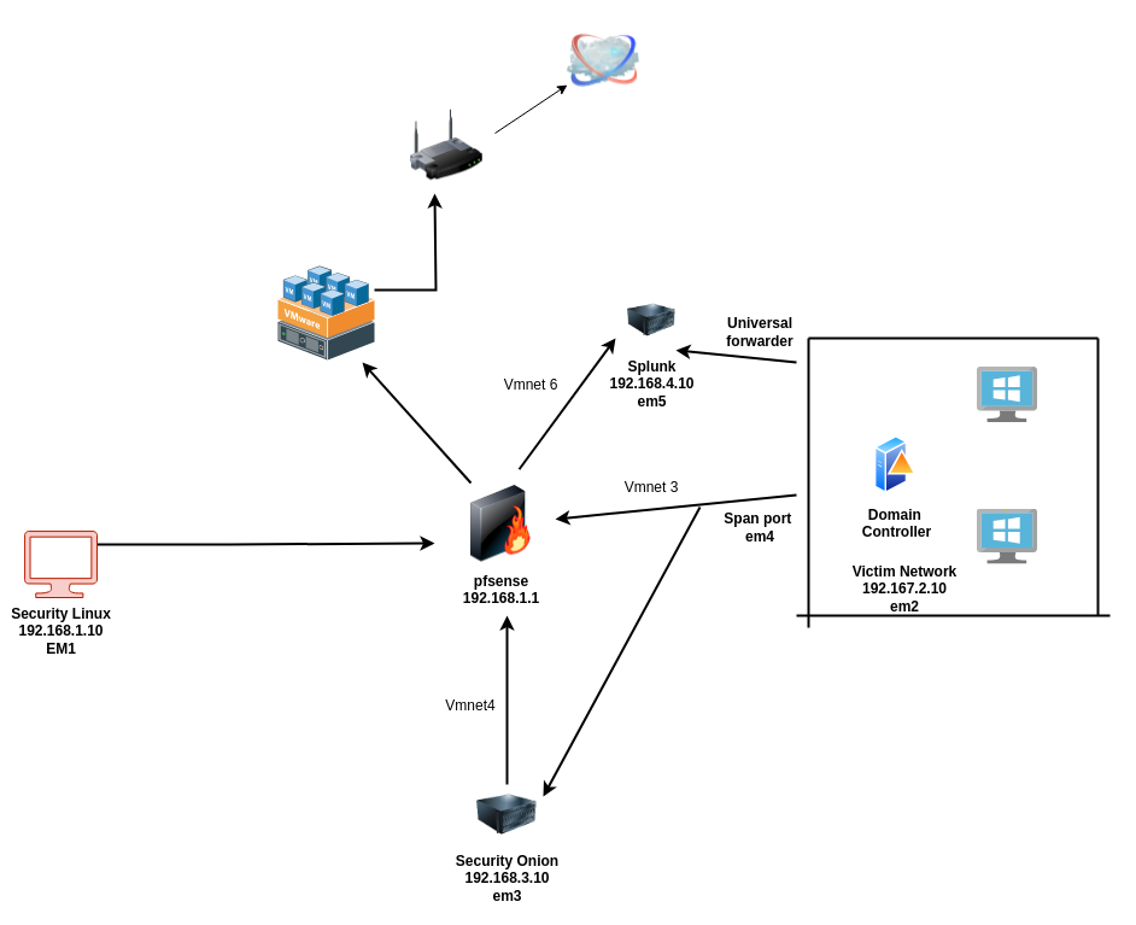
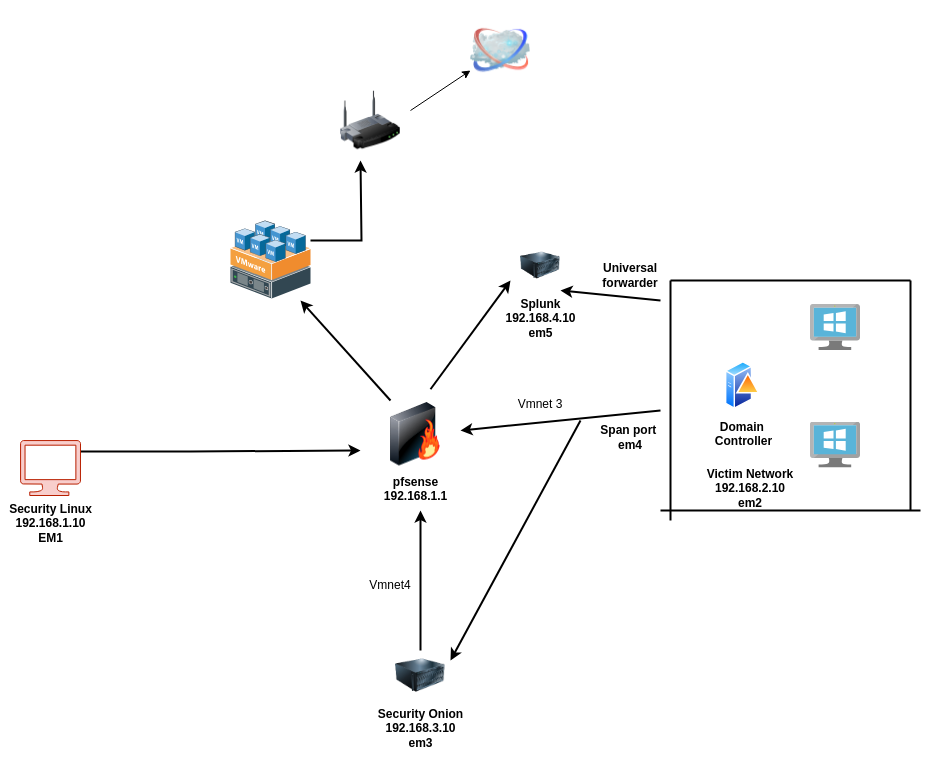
- <mxCell id="30" value="Vmnet 6" style="text;html=1;align=center;verticalAlign=middle;whiteSpace=wrap;rounded=0;" vertex="1" parent="1"><mxGeometry x="410" y="304" width="60" height="30" as="geometry" /></mxCell>
- <mxCell id="27" value="&lt;b&gt;Victim Network&lt;/b&gt;&lt;div&gt;&lt;b&gt;192.167.2.10&lt;/b&gt;&lt;/div&gt;&lt;div&gt;&lt;b&gt;em2&lt;/b&gt;&lt;/div&gt;&lt;div&gt;&lt;br&gt;&lt;/div&gt;" style="text;html=1;align=center;verticalAlign=middle;whiteSpace=wrap;rounded=0;" vertex="1" parent="1"><mxGeometry x="650" y="480" width="200" height="30" as="geometry" /></mxCell>
+ <mxCell id="27" value="&lt;b&gt;Victim Network&lt;/b&gt;&lt;div&gt;&lt;b&gt;192.168.2.10&lt;/b&gt;&lt;/div&gt;&lt;div&gt;&lt;b&gt;em2&lt;/b&gt;&lt;/div&gt;&lt;div&gt;&lt;br&gt;&lt;/div&gt;" style="text;html=1;align=center;verticalAlign=middle;whiteSpace=wrap;rounded=0;" vertex="1" parent="1"><mxGeometry x="650" y="480" width="200" height="30" as="geometry" /></mxCell>
